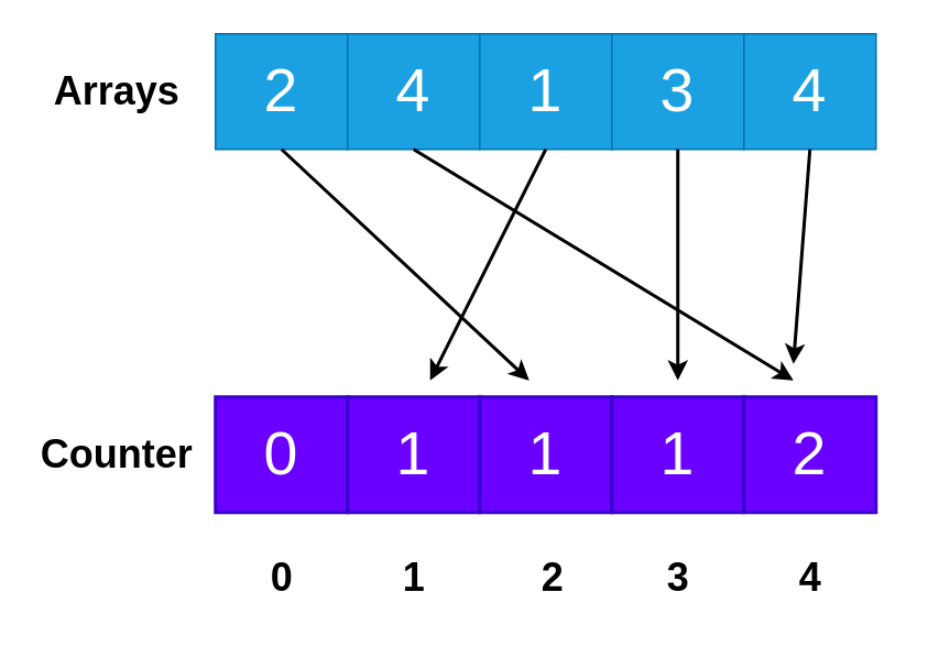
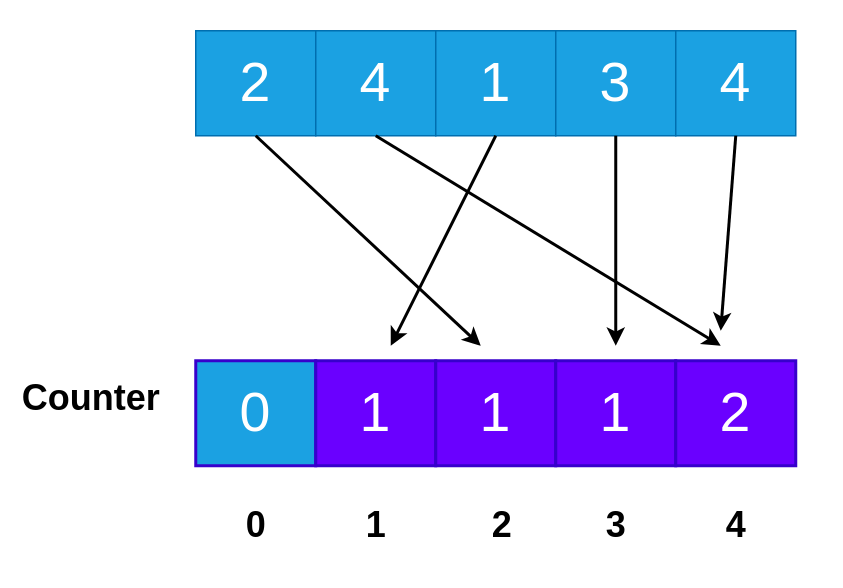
- <mxCell id="13" value="Arrays" style="text;strokeColor=none;fillColor=none;html=1;fontSize=24;fontStyle=1;verticalAlign=middle;align=center;" vertex="1" parent="1"><mxGeometry x="20" y="35" width="100" height="40" as="geometry" /></mxCell>
- <mxCell id="12" value="Counter" style="text;strokeColor=none;fillColor=none;html=1;fontSize=24;fontStyle=1;verticalAlign=middle;align=center;" vertex="1" parent="1"><mxGeometry x="20" y="255" width="100" height="40" as="geometry" /></mxCell>
+ <mxCell id="12" value="Counter" style="text;strokeColor=none;fillColor=none;html=1;fontSize=24;fontStyle=1;verticalAlign=middle;align=center;" vertex="1" parent="1"><mxGeometry x="10" y="245" width="100" height="40" as="geometry" /></mxCell>
- <mxCell id="7" value="&lt;span style=&quot;font-size: 37px&quot;&gt;0&lt;/span&gt;" style="rounded=0;whiteSpace=wrap;html=1;fillColor=#6a00ff;strokeColor=#3700CC;strokeWidth=2;fontColor=#ffffff;" vertex="1" parent="1"><mxGeometry x="130" y="240" width="80" height="70" as="geometry" /></mxCell>
+ <mxCell id="7" value="&lt;span style=&quot;font-size: 37px&quot;&gt;0&lt;/span&gt;" style="rounded=0;whiteSpace=wrap;html=1;fillColor=#1ba1e2;strokeColor=#3700CC;strokeWidth=2;fontColor=#ffffff;" vertex="1" parent="1"><mxGeometry x="130" y="240" width="80" height="70" as="geometry" /></mxCell>
